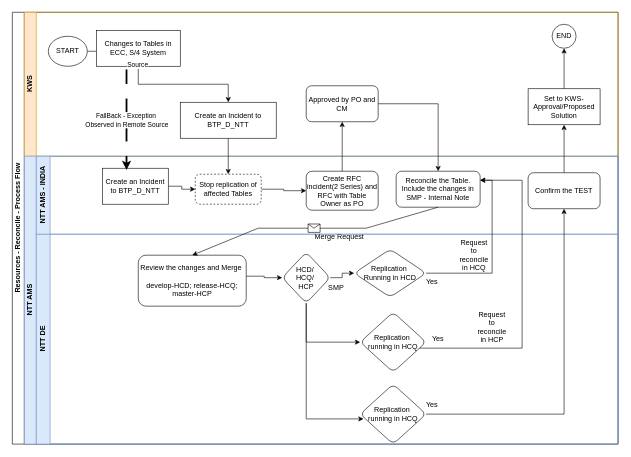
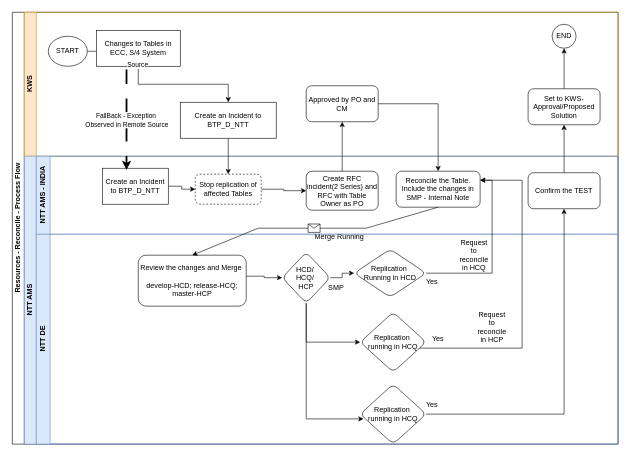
- <mxCell id="12" value="Set to KWS-Approval/Proposed Solution" style="whiteSpace=wrap;html=1;rounded=0;" vertex="1" parent="3"><mxGeometry x="840" y="127.5" width="120" height="60" as="geometry" /></mxCell>
+ <mxCell id="12" value="Set to KWS-Approval/Proposed Solution" style="rounded=1;whiteSpace=wrap;html=1;" vertex="1" parent="3"><mxGeometry x="840" y="127.5" width="120" height="60" as="geometry" /></mxCell>
- <mxCell id="17" value="Merge Request" style="text;html=1;align=center;verticalAlign=middle;resizable=0;points=[];autosize=1;strokeColor=none;fillColor=none;" vertex="1" parent="14"><mxGeometry x="450" y="-10" width="110" height="30" as="geometry" /></mxCell>
+ <mxCell id="17" value="Merge Running" style="text;html=1;align=center;verticalAlign=middle;resizable=0;points=[];autosize=1;strokeColor=none;fillColor=none;" vertex="1" parent="14"><mxGeometry x="450" y="-10" width="110" height="30" as="geometry" /></mxCell>
